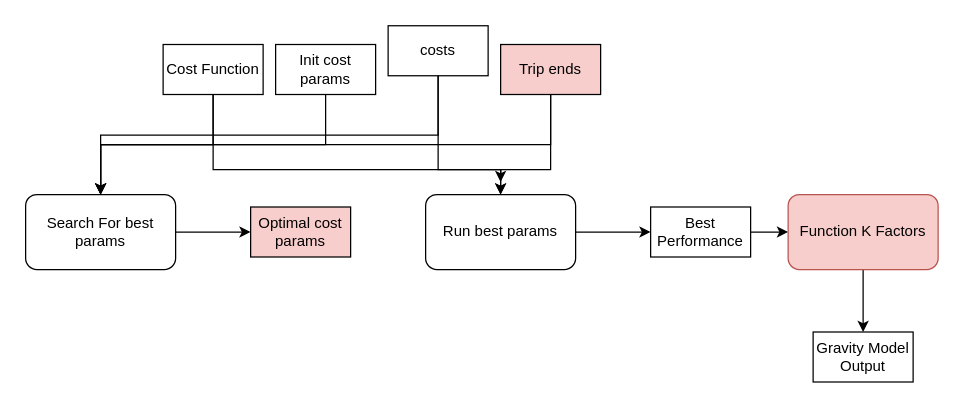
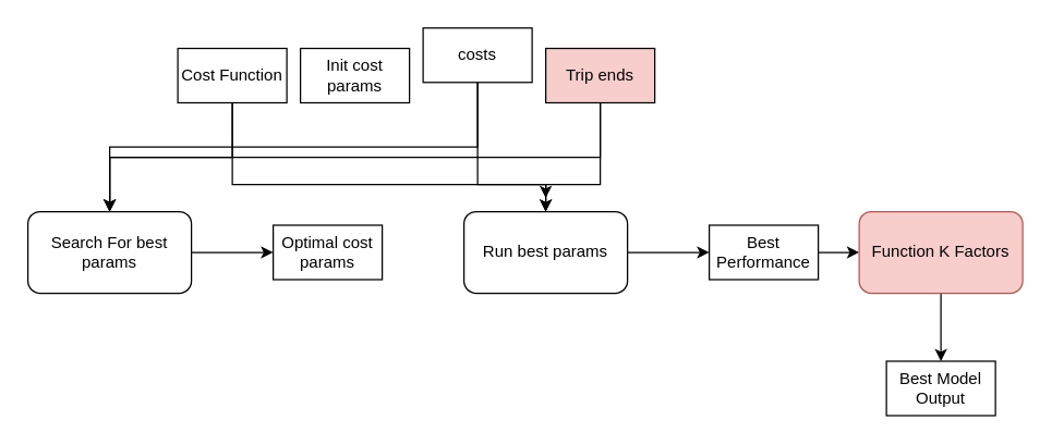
- <mxCell id="7" style="edgeStyle=orthogonalEdgeStyle;rounded=0;orthogonalLoop=1;jettySize=auto;html=1;exitX=0.5;exitY=1;exitDx=0;exitDy=0;" parent="1" source="8" target="3" edge="1"><mxGeometry relative="1" as="geometry" /></mxCell>
- <mxCell id="17" value="Optimal cost params" style="rounded=0;whiteSpace=wrap;html=1;fillColor=#f8cecc;" parent="1" vertex="1"><mxGeometry x="200" y="165" width="80" height="40" as="geometry" /></mxCell>
+ <mxCell id="17" value="Optimal cost params" style="rounded=0;whiteSpace=wrap;html=1;" parent="1" vertex="1"><mxGeometry x="200" y="165" width="80" height="40" as="geometry" /></mxCell>
- <mxCell id="22" value="Gravity Model Output" style="rounded=0;whiteSpace=wrap;html=1;" parent="1" vertex="1"><mxGeometry x="650" y="265" width="80" height="40" as="geometry" /></mxCell>
+ <mxCell id="22" value="Best Model Output" style="rounded=0;whiteSpace=wrap;html=1;" parent="1" vertex="1"><mxGeometry x="650" y="265" width="80" height="40" as="geometry" /></mxCell>
